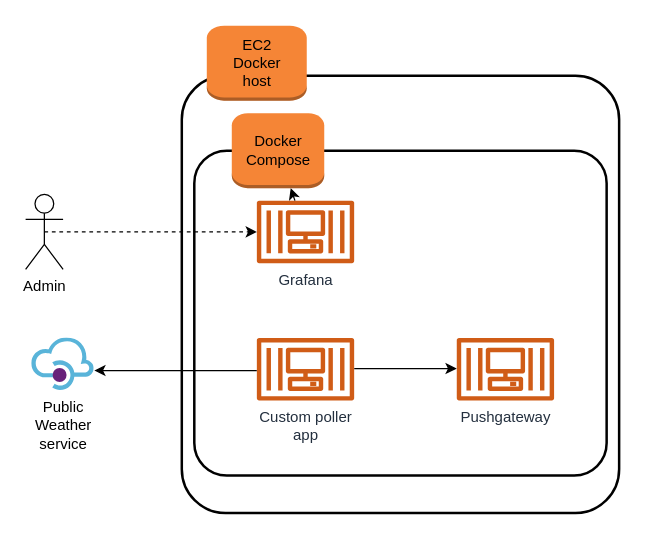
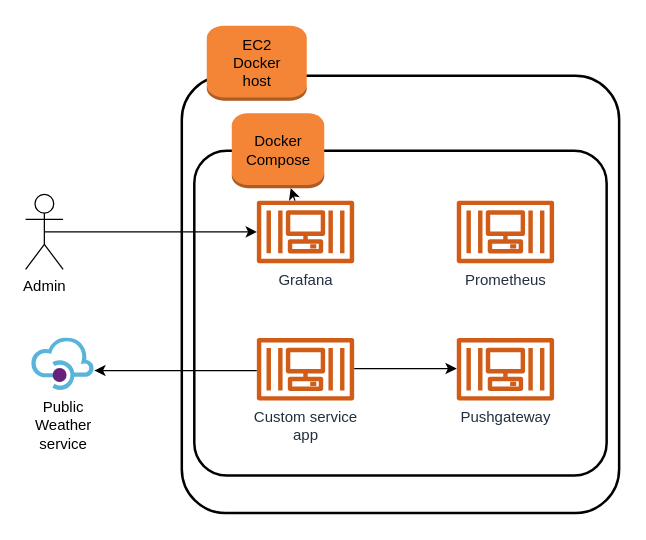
- <mxCell id="13" value="" style="endArrow=classic;html=1;exitX=0.5;exitY=0.5;exitDx=0;exitDy=0;exitPerimeter=0;dashed=1;" edge="1" parent="1" source="14" target="4"><mxGeometry width="50" height="50" relative="1" as="geometry"><mxPoint x="85" y="185" as="sourcePoint" /><mxPoint x="95" y="170" as="targetPoint" /></mxGeometry></mxCell>
+ <mxCell id="13" value="" style="endArrow=classic;html=1;exitX=0.5;exitY=0.5;exitDx=0;exitDy=0;exitPerimeter=0;" edge="1" parent="1" source="14" target="4"><mxGeometry width="50" height="50" relative="1" as="geometry"><mxPoint x="85" y="185" as="sourcePoint" /><mxPoint x="95" y="170" as="targetPoint" /></mxGeometry></mxCell>
+ <mxCell id="6" value="Prometheus" style="outlineConnect=0;fontColor=#232F3E;gradientColor=none;fillColor=#D05C17;strokeColor=none;dashed=0;verticalLabelPosition=bottom;verticalAlign=top;align=center;html=1;fontSize=12;fontStyle=0;aspect=fixed;pointerEvents=1;shape=mxgraph.aws4.container_3;" vertex="1" parent="1"><mxGeometry x="365" y="160" width="78" height="50" as="geometry" /></mxCell>
- <mxCell id="7" value="Custom poller&lt;br&gt;app" style="outlineConnect=0;fontColor=#232F3E;gradientColor=none;fillColor=#D05C17;strokeColor=none;dashed=0;verticalLabelPosition=bottom;verticalAlign=top;align=center;html=1;fontSize=12;fontStyle=0;aspect=fixed;pointerEvents=1;shape=mxgraph.aws4.container_3;" vertex="1" parent="1"><mxGeometry x="205" y="270" width="78" height="50" as="geometry" /></mxCell>
+ <mxCell id="7" value="Custom service&lt;br&gt;app" style="outlineConnect=0;fontColor=#232F3E;gradientColor=none;fillColor=#D05C17;strokeColor=none;dashed=0;verticalLabelPosition=bottom;verticalAlign=top;align=center;html=1;fontSize=12;fontStyle=0;aspect=fixed;pointerEvents=1;shape=mxgraph.aws4.container_3;" vertex="1" parent="1"><mxGeometry x="205" y="270" width="78" height="50" as="geometry" /></mxCell>
